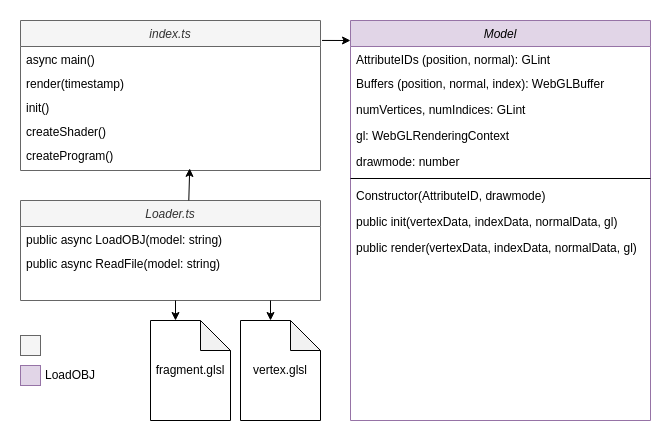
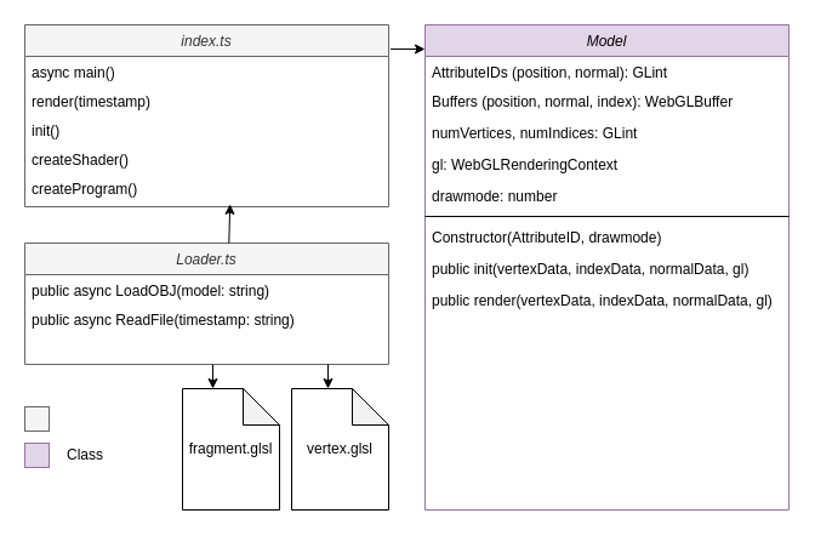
- <mxCell id="20" value="public async ReadFile(model: string)" style="text;align=left;verticalAlign=top;spacingLeft=4;spacingRight=4;overflow=hidden;rotatable=0;points=[[0,0.5],[1,0.5]];portConstraint=eastwest;" parent="18" vertex="1"><mxGeometry y="50" width="300" height="24" as="geometry" /></mxCell>
+ <mxCell id="20" value="public async ReadFile(timestamp: string)" style="text;align=left;verticalAlign=top;spacingLeft=4;spacingRight=4;overflow=hidden;rotatable=0;points=[[0,0.5],[1,0.5]];portConstraint=eastwest;" parent="18" vertex="1"><mxGeometry y="50" width="300" height="24" as="geometry" /></mxCell>
- <mxCell id="26" value="LoadOBJ" style="text;html=1;strokeColor=none;fillColor=none;align=center;verticalAlign=middle;whiteSpace=wrap;rounded=0;" parent="23" vertex="1"><mxGeometry x="20" y="30" width="60" height="30" as="geometry" /></mxCell>
+ <mxCell id="26" value="Class" style="text;html=1;strokeColor=none;fillColor=none;align=center;verticalAlign=middle;whiteSpace=wrap;rounded=0;" parent="23" vertex="1"><mxGeometry x="20" y="30" width="60" height="30" as="geometry" /></mxCell>
